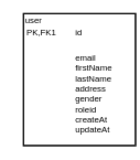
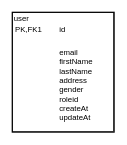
- <mxCell id="2" value="&lt;div style=&quot;box-sizing: border-box; width: 100%; background-image: initial; background-position: initial; background-size: initial; background-repeat: initial; background-attachment: initial; background-origin: initial; background-clip: initial; padding: 2px; font-size: 13px;&quot;&gt;user&lt;br style=&quot;font-size: 13px;&quot;&gt;&lt;table style=&quot;font-size: 13px; width: 100%;&quot; cellpadding=&quot;2&quot; cellspacing=&quot;0&quot;&gt;&lt;tbody style=&quot;font-size: 13px;&quot;&gt;&lt;tr style=&quot;font-size: 13px;&quot;&gt;&lt;td style=&quot;font-size: 13px;&quot;&gt;PK,FK1&lt;/td&gt;&lt;td style=&quot;font-size: 13px;&quot;&gt;id&lt;/td&gt;&lt;/tr&gt;&lt;tr style=&quot;font-size: 13px;&quot;&gt;&lt;td style=&quot;font-size: 13px;&quot;&gt;&lt;br style=&quot;font-size: 13px;&quot;&gt;&lt;/td&gt;&lt;td style=&quot;font-size: 13px;&quot;&gt;&lt;br style=&quot;font-size: 13px;&quot;&gt;&lt;/td&gt;&lt;/tr&gt;&lt;tr style=&quot;font-size: 13px;&quot;&gt;&lt;td style=&quot;font-size: 13px;&quot;&gt;&lt;br style=&quot;font-size: 13px;&quot;&gt;&lt;br style=&quot;font-size: 13px;&quot;&gt;&lt;/td&gt;&lt;td style=&quot;font-size: 13px;&quot;&gt;email&amp;nbsp;&lt;br style=&quot;font-size: 13px;&quot;&gt;firstName&lt;br style=&quot;font-size: 13px;&quot;&gt;lastName&lt;br style=&quot;font-size: 13px;&quot;&gt;address&lt;br style=&quot;font-size: 13px;&quot;&gt;gender&lt;br style=&quot;font-size: 13px;&quot;&gt;roleid&lt;br style=&quot;font-size: 13px;&quot;&gt;createAt&lt;br style=&quot;font-size: 13px;&quot;&gt;updateAt&lt;/td&gt;&lt;/tr&gt;&lt;/tbody&gt;&lt;/table&gt;&lt;/div&gt;" style="verticalAlign=top;align=left;overflow=fill;html=1;whiteSpace=wrap;strokeWidth=2;perimeterSpacing=1;labelBackgroundColor=none;labelBorderColor=default;spacingTop=0;spacing=2;horizontal=1;fontStyle=0;fontSize=13;glass=0;" vertex="1" parent="1"><mxGeometry x="35" y="20" width="170" height="200" as="geometry" /></mxCell>
+ <mxCell id="2" value="&lt;div style=&quot;box-sizing: border-box; width: 100%; background-image: initial; background-position: initial; background-size: initial; background-repeat: initial; background-attachment: initial; background-origin: initial; background-clip: initial; padding: 2px; font-size: 13px;&quot;&gt;user&lt;br style=&quot;font-size: 13px;&quot;&gt;&lt;table style=&quot;font-size: 13px; width: 100%;&quot; cellpadding=&quot;2&quot; cellspacing=&quot;0&quot;&gt;&lt;tbody style=&quot;font-size: 13px;&quot;&gt;&lt;tr style=&quot;font-size: 13px;&quot;&gt;&lt;td style=&quot;font-size: 13px;&quot;&gt;PK,FK1&lt;/td&gt;&lt;td style=&quot;font-size: 13px;&quot;&gt;id&lt;/td&gt;&lt;/tr&gt;&lt;tr style=&quot;font-size: 13px;&quot;&gt;&lt;td style=&quot;font-size: 13px;&quot;&gt;&lt;br style=&quot;font-size: 13px;&quot;&gt;&lt;/td&gt;&lt;td style=&quot;font-size: 13px;&quot;&gt;&lt;br style=&quot;font-size: 13px;&quot;&gt;&lt;/td&gt;&lt;/tr&gt;&lt;tr style=&quot;font-size: 13px;&quot;&gt;&lt;td style=&quot;font-size: 13px;&quot;&gt;&lt;br style=&quot;font-size: 13px;&quot;&gt;&lt;br style=&quot;font-size: 13px;&quot;&gt;&lt;/td&gt;&lt;td style=&quot;font-size: 13px;&quot;&gt;email&amp;nbsp;&lt;br style=&quot;font-size: 13px;&quot;&gt;firstName&lt;br style=&quot;font-size: 13px;&quot;&gt;lastName&lt;br style=&quot;font-size: 13px;&quot;&gt;address&lt;br style=&quot;font-size: 13px;&quot;&gt;gender&lt;br style=&quot;font-size: 13px;&quot;&gt;roleid&lt;br style=&quot;font-size: 13px;&quot;&gt;createAt&lt;br style=&quot;font-size: 13px;&quot;&gt;updateAt&lt;/td&gt;&lt;/tr&gt;&lt;/tbody&gt;&lt;/table&gt;&lt;/div&gt;" style="verticalAlign=top;align=left;overflow=fill;html=1;whiteSpace=wrap;strokeWidth=2;perimeterSpacing=1;labelBackgroundColor=none;labelBorderColor=default;spacingTop=0;spacing=2;horizontal=1;fontStyle=0;fontSize=13;glass=0;" vertex="1" parent="1"><mxGeometry x="20" y="20" width="170" height="200" as="geometry" /></mxCell>
